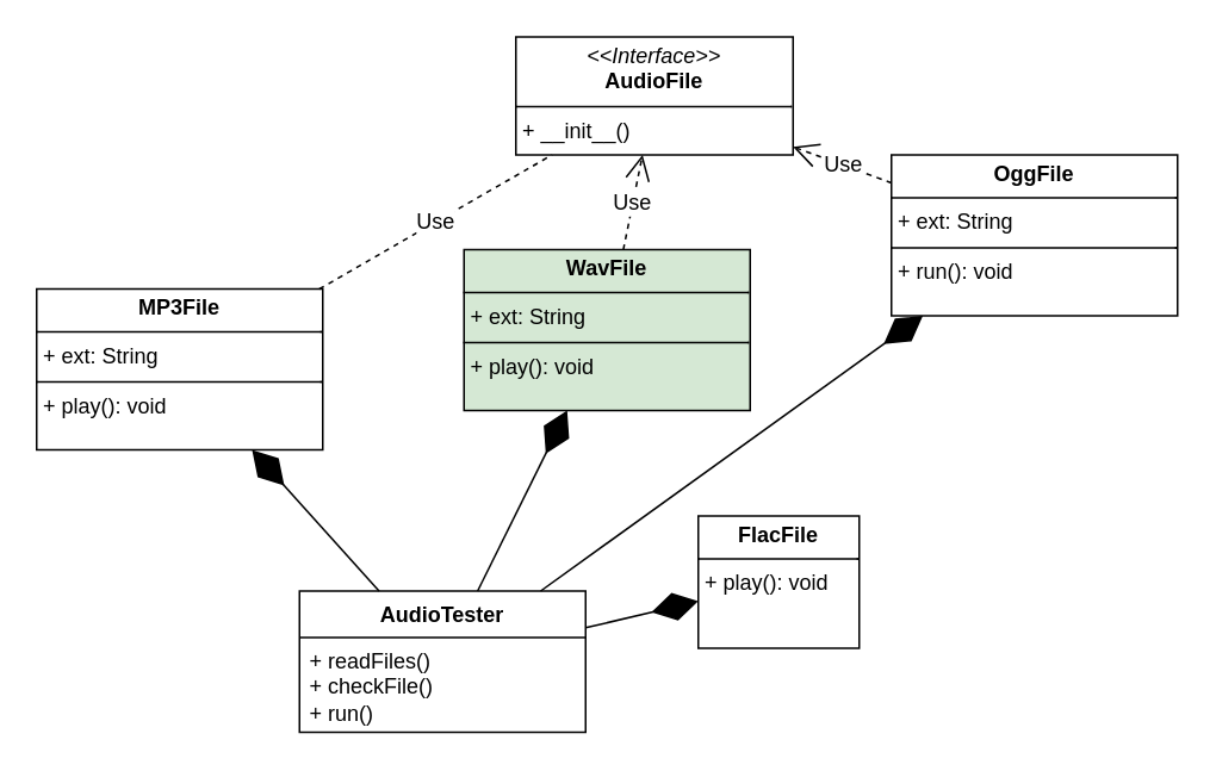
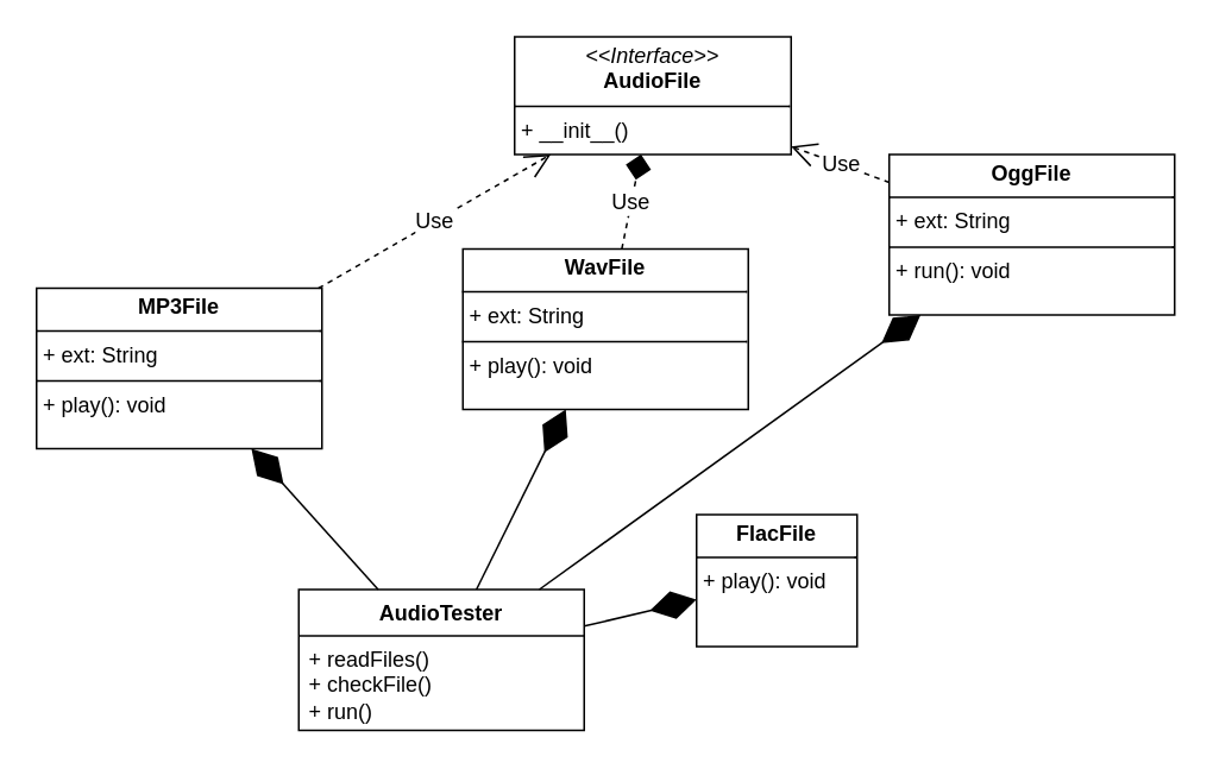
- <mxCell id="7" value="Use" style="endArrow=none;endSize=12;dashed=1;html=1;rounded=0;fontSize=12;curved=1;" parent="1" source="3" target="2" edge="1"><mxGeometry width="160" relative="1" as="geometry"><mxPoint x="66" y="228" as="sourcePoint" /><mxPoint x="226" y="228" as="targetPoint" /></mxGeometry></mxCell>
+ <mxCell id="7" value="Use" style="endArrow=open;endSize=12;dashed=1;html=1;rounded=0;fontSize=12;curved=1;" parent="1" source="3" target="2" edge="1"><mxGeometry width="160" relative="1" as="geometry"><mxPoint x="66" y="228" as="sourcePoint" /><mxPoint x="226" y="228" as="targetPoint" /></mxGeometry></mxCell>
- <mxCell id="8" value="Use" style="endArrow=open;endSize=12;dashed=1;html=1;rounded=0;fontSize=12;curved=1;" parent="1" source="4" target="2" edge="1"><mxGeometry width="160" relative="1" as="geometry"><mxPoint x="76" y="238" as="sourcePoint" /><mxPoint x="298" y="96" as="targetPoint" /></mxGeometry></mxCell>
+ <mxCell id="8" value="Use" style="endArrow=diamond;endSize=12;dashed=1;html=1;rounded=0;fontSize=12;curved=1;" parent="1" source="4" target="2" edge="1"><mxGeometry width="160" relative="1" as="geometry"><mxPoint x="76" y="238" as="sourcePoint" /><mxPoint x="298" y="96" as="targetPoint" /></mxGeometry></mxCell>
- <mxCell id="4" value="&lt;p style=&quot;margin:0px;margin-top:4px;text-align:center;&quot;&gt;&lt;b&gt;WavFile&lt;/b&gt;&lt;/p&gt;&lt;hr style=&quot;border-style: solid;&quot; size=&quot;1&quot;&gt;&lt;p style=&quot;margin: 0px 0px 0px 4px;&quot;&gt;+ ext: String&lt;/p&gt;&lt;hr style=&quot;border-style: solid;&quot; size=&quot;1&quot;&gt;&lt;p style=&quot;margin: 0px 0px 0px 4px;&quot;&gt;+ play(): void&lt;/p&gt;" style="verticalAlign=top;align=left;overflow=fill;html=1;whiteSpace=wrap;fillColor=#d5e8d4;" parent="1" vertex="1"><mxGeometry x="259" y="139" width="160" height="90" as="geometry" /></mxCell>
+ <mxCell id="4" value="&lt;p style=&quot;margin:0px;margin-top:4px;text-align:center;&quot;&gt;&lt;b&gt;WavFile&lt;/b&gt;&lt;/p&gt;&lt;hr style=&quot;border-style: solid;&quot; size=&quot;1&quot;&gt;&lt;p style=&quot;margin: 0px 0px 0px 4px;&quot;&gt;+ ext: String&lt;/p&gt;&lt;hr style=&quot;border-style: solid;&quot; size=&quot;1&quot;&gt;&lt;p style=&quot;margin: 0px 0px 0px 4px;&quot;&gt;+ play(): void&lt;/p&gt;" style="verticalAlign=top;align=left;overflow=fill;html=1;whiteSpace=wrap;" parent="1" vertex="1"><mxGeometry x="259" y="139" width="160" height="90" as="geometry" /></mxCell>
